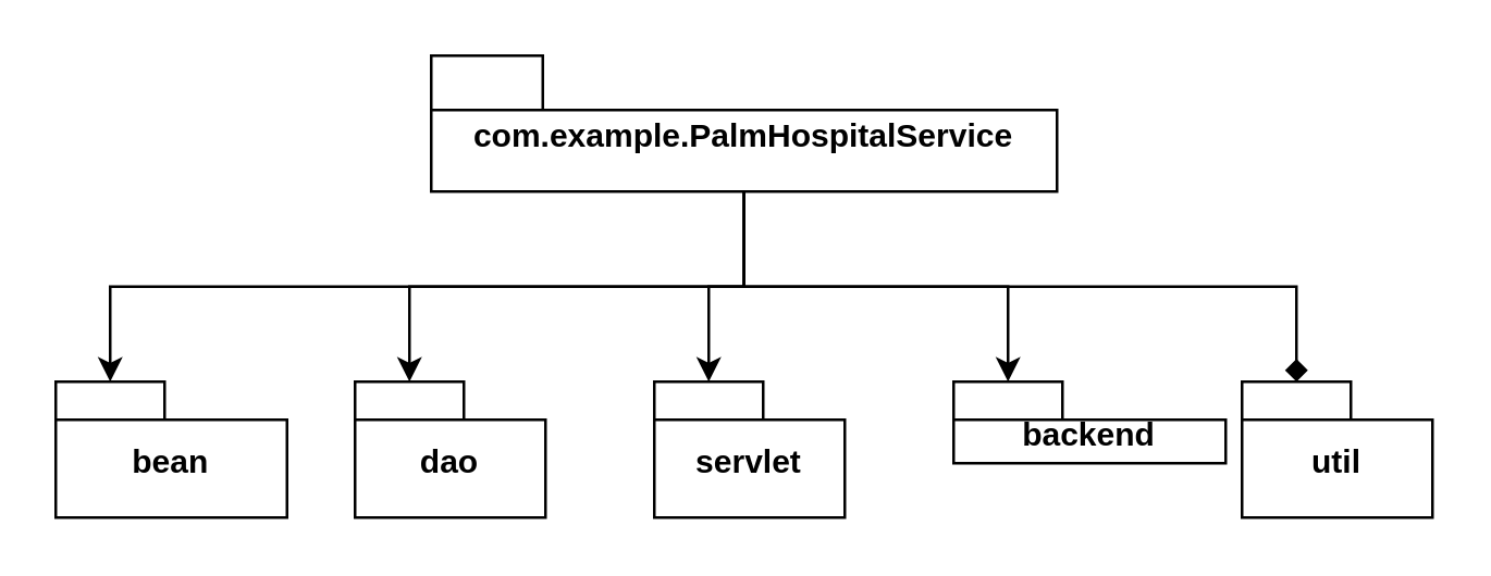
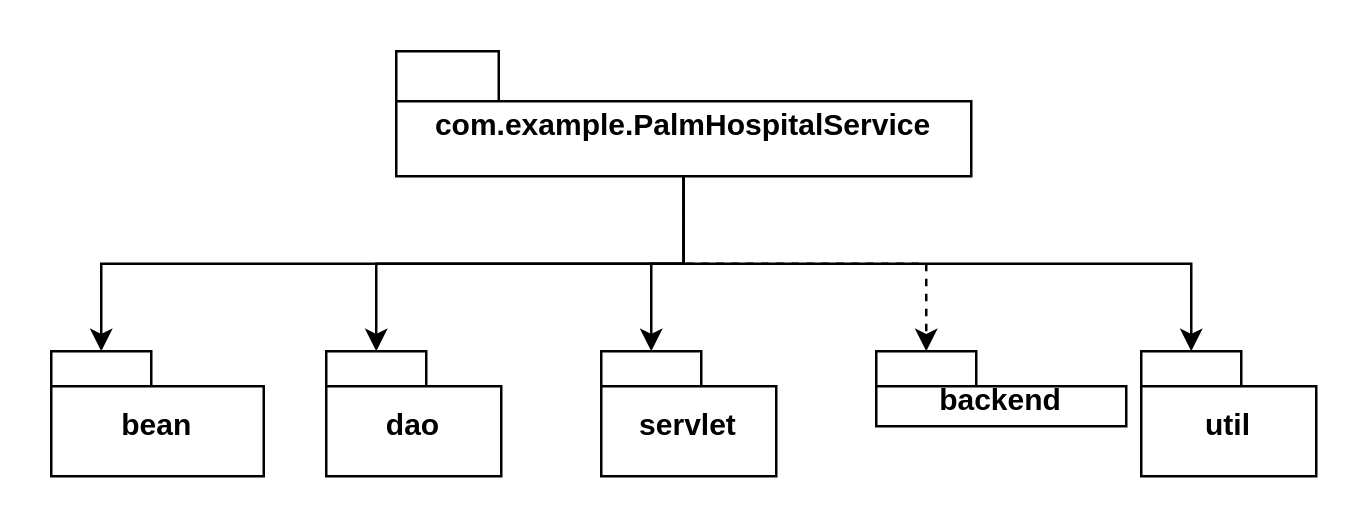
- <mxCell id="10" style="edgeStyle=orthogonalEdgeStyle;rounded=0;orthogonalLoop=1;jettySize=auto;html=1;exitX=0.5;exitY=1;exitDx=0;exitDy=0;exitPerimeter=0;entryX=0;entryY=0;entryDx=20;entryDy=0;entryPerimeter=0;" edge="1" parent="1" source="2" target="6"><mxGeometry relative="1" as="geometry" /></mxCell>
+ <mxCell id="10" style="edgeStyle=orthogonalEdgeStyle;rounded=0;orthogonalLoop=1;jettySize=auto;html=1;exitX=0.5;exitY=1;exitDx=0;exitDy=0;exitPerimeter=0;entryX=0;entryY=0;entryDx=20;entryDy=0;entryPerimeter=0;dashed=1;" edge="1" parent="1" source="2" target="6"><mxGeometry relative="1" as="geometry" /></mxCell>
- <mxCell id="12" style="edgeStyle=orthogonalEdgeStyle;rounded=0;orthogonalLoop=1;jettySize=auto;html=1;exitX=0.5;exitY=1;exitDx=0;exitDy=0;exitPerimeter=0;entryX=0;entryY=0;entryDx=20;entryDy=0;entryPerimeter=0;endArrow=diamond;" edge="1" parent="1" source="2" target="11"><mxGeometry relative="1" as="geometry" /></mxCell>
+ <mxCell id="12" style="edgeStyle=orthogonalEdgeStyle;rounded=0;orthogonalLoop=1;jettySize=auto;html=1;exitX=0.5;exitY=1;exitDx=0;exitDy=0;exitPerimeter=0;entryX=0;entryY=0;entryDx=20;entryDy=0;entryPerimeter=0;" edge="1" parent="1" source="2" target="11"><mxGeometry relative="1" as="geometry" /></mxCell>
